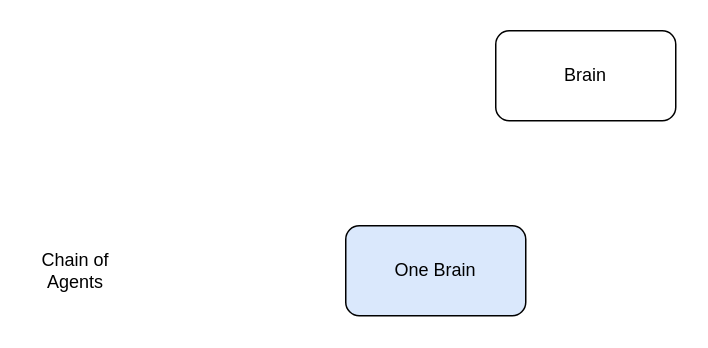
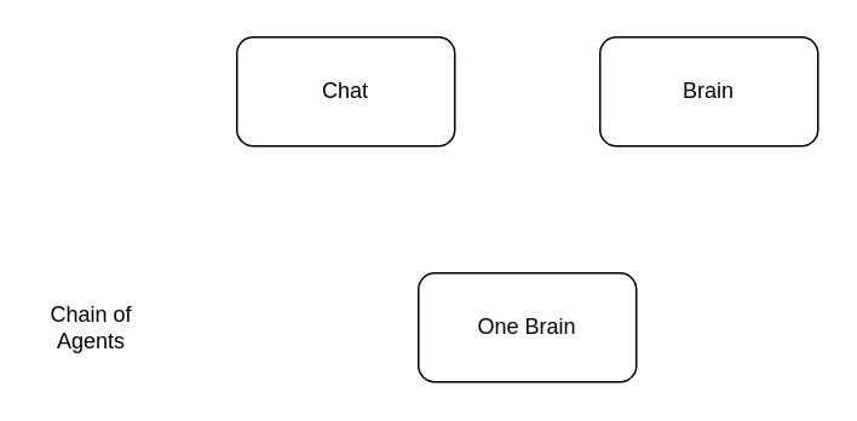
+ <mxCell id="2" value="Chat" style="rounded=1;whiteSpace=wrap;html=1;" vertex="1" parent="1"><mxGeometry x="130" y="20" width="120" height="60" as="geometry" /></mxCell>
- <mxCell id="4" value="One Brain" style="rounded=1;whiteSpace=wrap;html=1;fillColor=#dae8fc;" vertex="1" parent="1"><mxGeometry x="230" y="150" width="120" height="60" as="geometry" /></mxCell>
+ <mxCell id="4" value="One Brain" style="rounded=1;whiteSpace=wrap;html=1;" vertex="1" parent="1"><mxGeometry x="230" y="150" width="120" height="60" as="geometry" /></mxCell>
